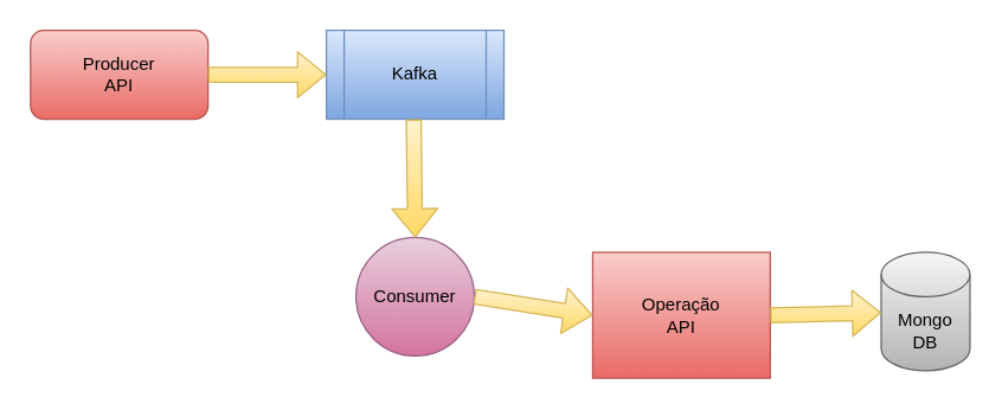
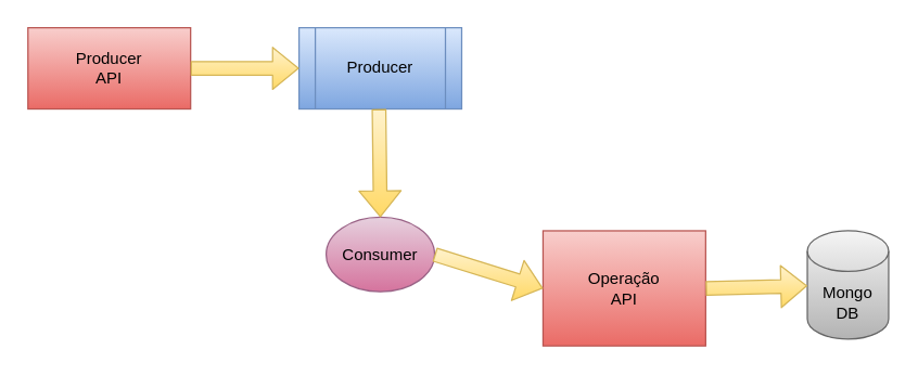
- <mxCell id="2" value="Producer&lt;br&gt;API" style="whiteSpace=wrap;html=1;gradientColor=#ea6b66;fillColor=#f8cecc;strokeColor=#b85450;rounded=1;" vertex="1" parent="1"><mxGeometry x="20" y="20" width="120" height="60" as="geometry" /></mxCell>
+ <mxCell id="2" value="Producer&lt;br&gt;API" style="rounded=0;whiteSpace=wrap;html=1;gradientColor=#ea6b66;fillColor=#f8cecc;strokeColor=#b85450;" vertex="1" parent="1"><mxGeometry x="20" y="20" width="120" height="60" as="geometry" /></mxCell>
- <mxCell id="3" value="Kafka" style="shape=process;whiteSpace=wrap;html=1;backgroundOutline=1;gradientColor=#7ea6e0;fillColor=#dae8fc;strokeColor=#6c8ebf;" vertex="1" parent="1"><mxGeometry x="220" y="20" width="120" height="60" as="geometry" /></mxCell>
+ <mxCell id="3" value="Producer" style="shape=process;whiteSpace=wrap;html=1;backgroundOutline=1;gradientColor=#7ea6e0;fillColor=#dae8fc;strokeColor=#6c8ebf;" vertex="1" parent="1"><mxGeometry x="220" y="20" width="120" height="60" as="geometry" /></mxCell>
- <mxCell id="5" value="Consumer" style="ellipse;whiteSpace=wrap;html=1;aspect=fixed;gradientColor=#d5739d;fillColor=#e6d0de;strokeColor=#996185;" vertex="1" parent="1"><mxGeometry x="240" y="160" width="80" height="80" as="geometry" /></mxCell>
+ <mxCell id="5" value="Consumer" style="ellipse;whiteSpace=wrap;html=1;aspect=fixed;gradientColor=#d5739d;fillColor=#e6d0de;strokeColor=#996185;" vertex="1" parent="1"><mxGeometry x="240" y="160" width="80" height="55" as="geometry" /></mxCell>
